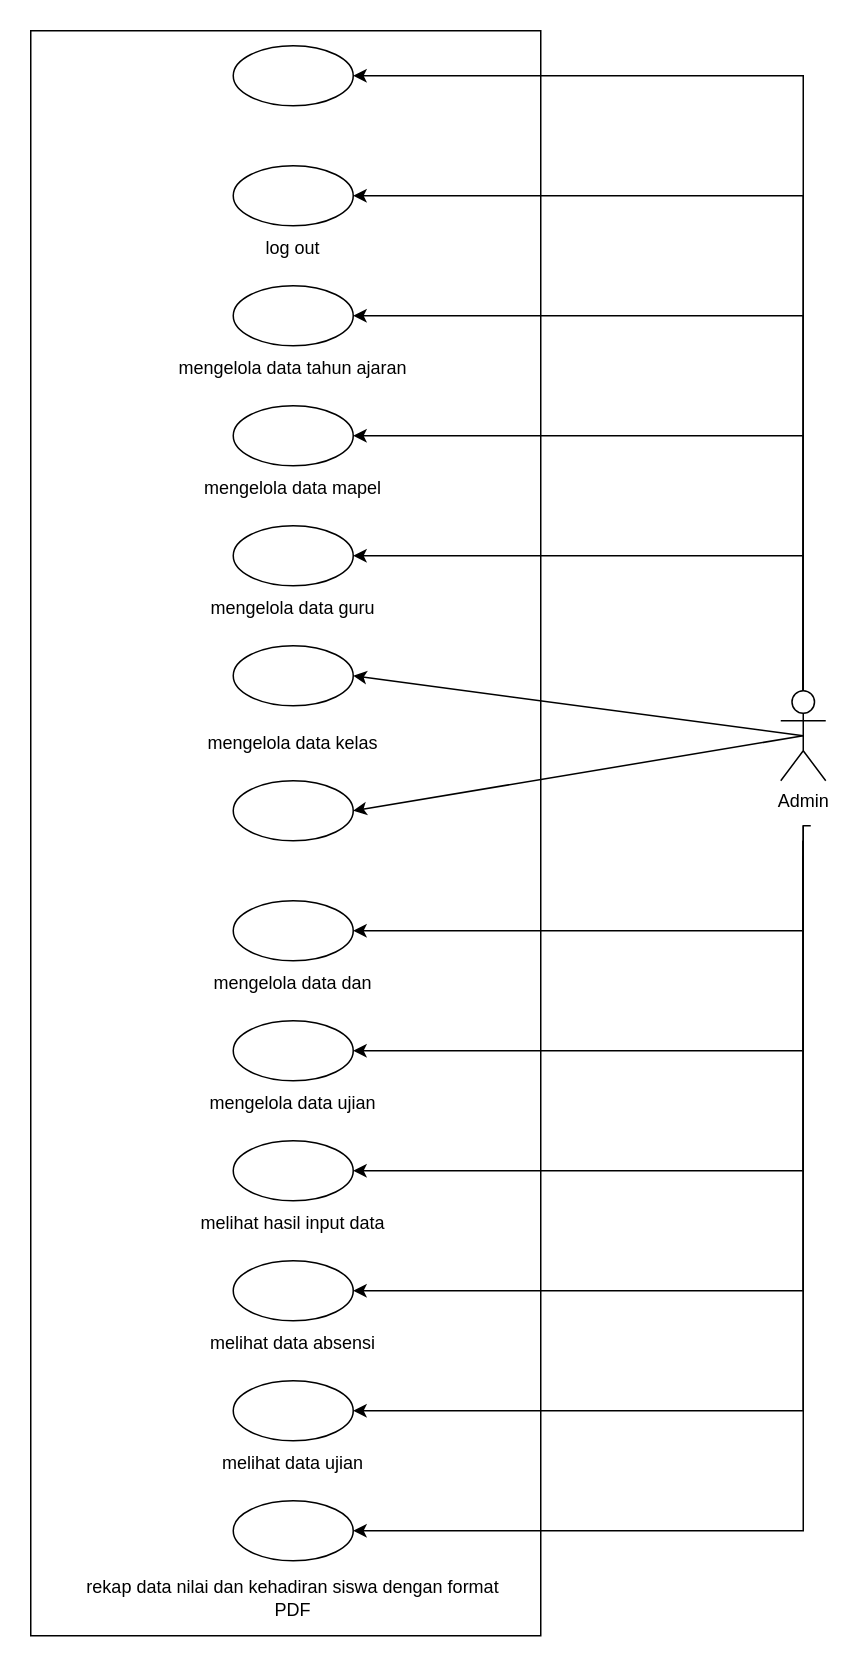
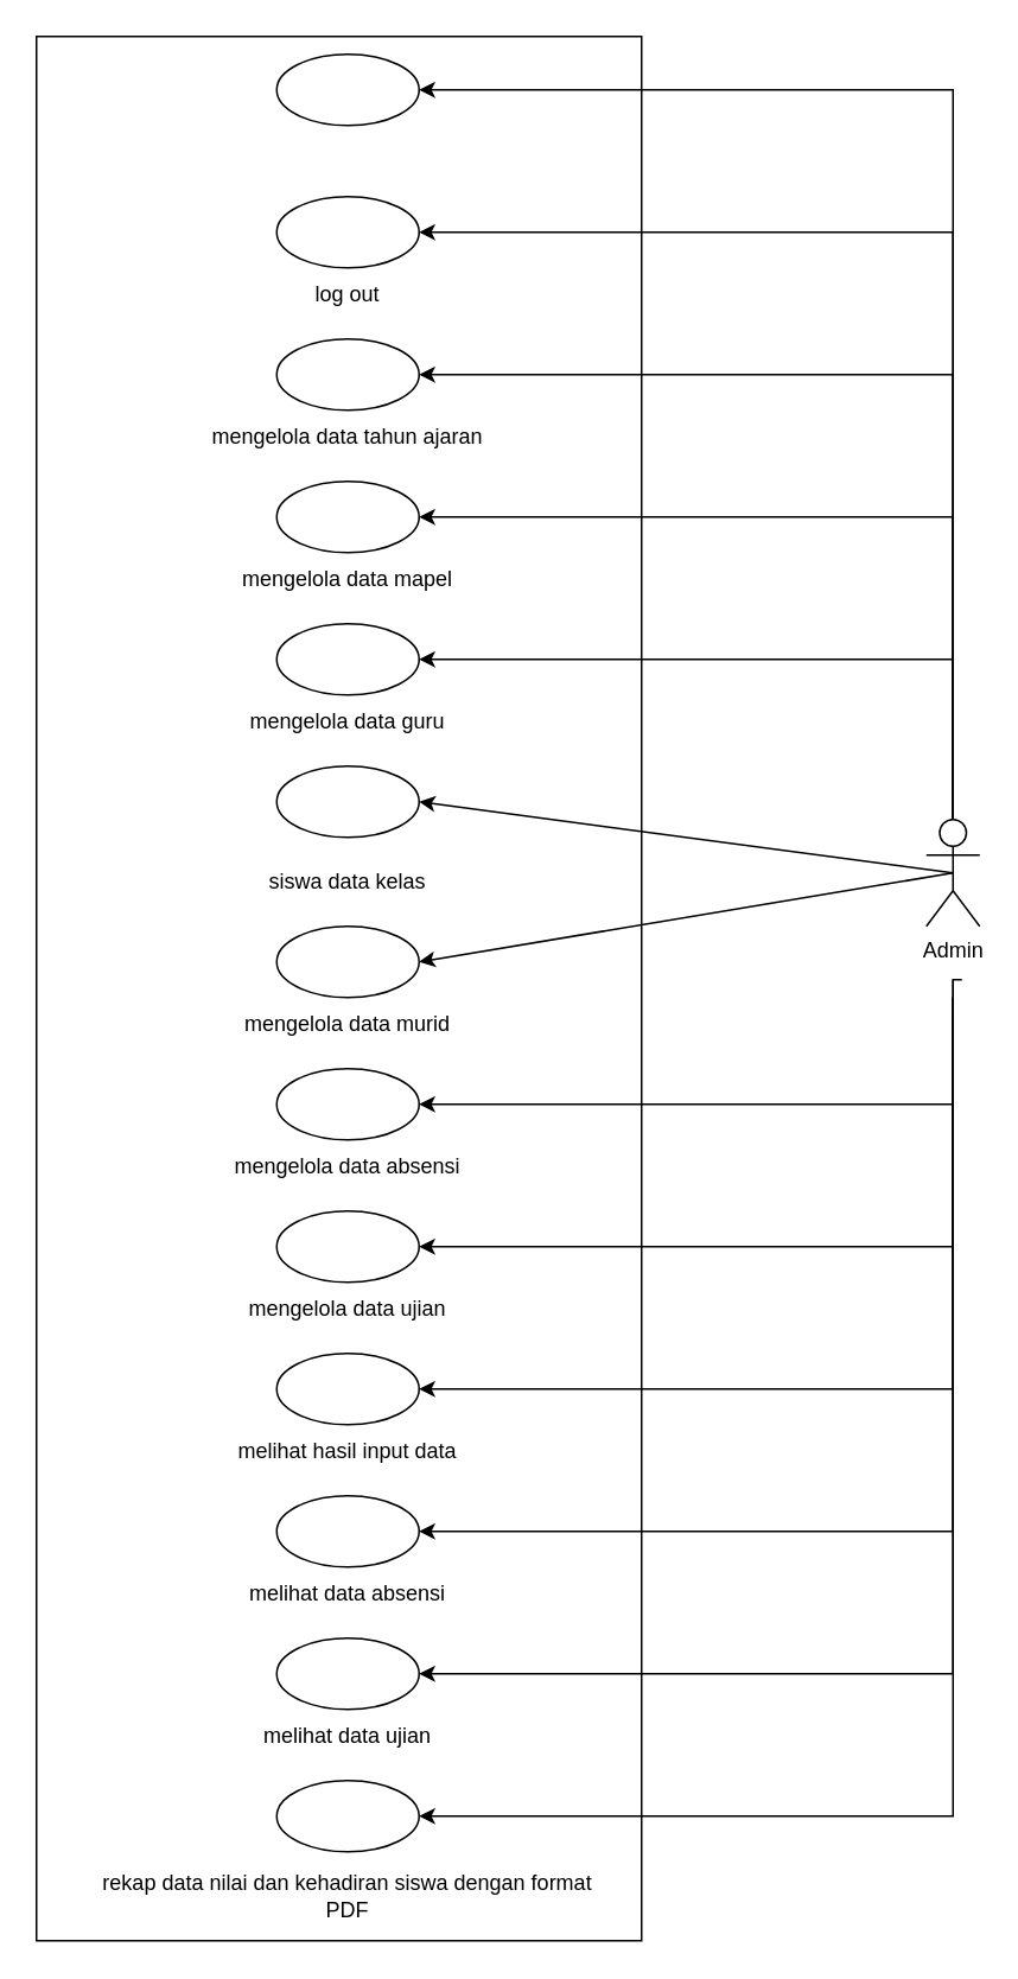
- <mxCell id="9" value="&lt;font style=&quot;&quot;&gt;mengelola data kelas&lt;/font&gt;" style="text;html=1;align=center;verticalAlign=middle;whiteSpace=wrap;rounded=0;fontFamily=Helvetica;fontSize=12;fontColor=light-dark(#000000,#000000);strokeColor=none;" vertex="1" parent="1"><mxGeometry x="100" y="480" width="190" height="30" as="geometry" /></mxCell>
+ <mxCell id="9" value="&lt;font style=&quot;&quot;&gt;siswa data kelas&lt;/font&gt;" style="text;html=1;align=center;verticalAlign=middle;whiteSpace=wrap;rounded=0;fontFamily=Helvetica;fontSize=12;fontColor=light-dark(#000000,#000000);strokeColor=none;" vertex="1" parent="1"><mxGeometry x="100" y="480" width="190" height="30" as="geometry" /></mxCell>
+ <mxCell id="5" value="&lt;font style=&quot;&quot;&gt;mengelola data murid&lt;/font&gt;" style="text;html=1;align=center;verticalAlign=middle;whiteSpace=wrap;rounded=0;fontFamily=Helvetica;fontSize=12;fontColor=light-dark(#000000,#000000);strokeColor=none;" vertex="1" parent="1"><mxGeometry x="115" y="560" width="160" height="30" as="geometry" /></mxCell>
- <mxCell id="13" value="&lt;font style=&quot;&quot;&gt;mengelola data dan&lt;/font&gt;" style="text;html=1;align=center;verticalAlign=middle;whiteSpace=wrap;rounded=0;fontFamily=Helvetica;fontSize=12;fontColor=light-dark(#000000,#000000);strokeColor=none;" vertex="1" parent="1"><mxGeometry x="115" y="640" width="160" height="30" as="geometry" /></mxCell>
+ <mxCell id="13" value="&lt;font style=&quot;&quot;&gt;mengelola data absensi&lt;/font&gt;" style="text;html=1;align=center;verticalAlign=middle;whiteSpace=wrap;rounded=0;fontFamily=Helvetica;fontSize=12;fontColor=light-dark(#000000,#000000);strokeColor=none;" vertex="1" parent="1"><mxGeometry x="115" y="640" width="160" height="30" as="geometry" /></mxCell>
